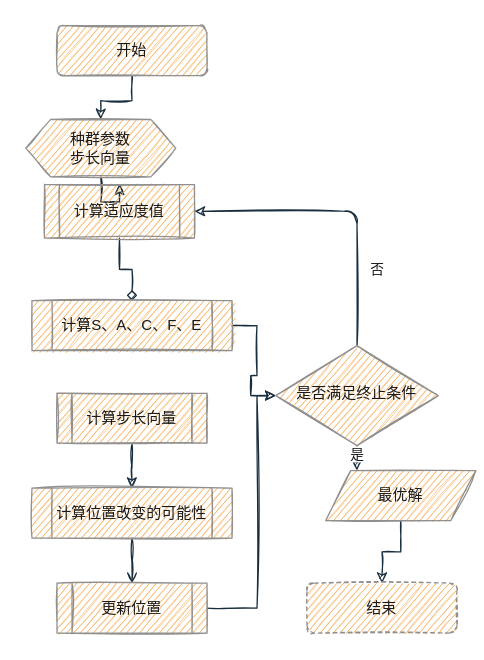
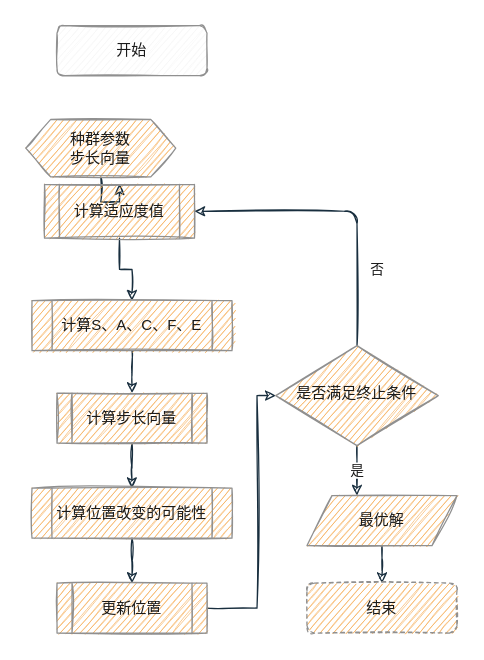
- <mxCell id="3" value="开始" style="rounded=1;whiteSpace=wrap;html=1;fontSize=12;glass=0;strokeWidth=1;shadow=0;sketch=1;fillColor=#F5AB50;strokeColor=#909090;fontColor=#1A1A1A;" parent="1" vertex="1"><mxGeometry x="45" y="20" width="120" height="40" as="geometry" /></mxCell>
+ <mxCell id="3" value="开始" style="rounded=1;whiteSpace=wrap;html=1;fontSize=12;glass=0;strokeWidth=1;shadow=0;sketch=1;fillColor=#f5f5f5;strokeColor=#909090;fontColor=#1A1A1A;" parent="1" vertex="1"><mxGeometry x="45" y="20" width="120" height="40" as="geometry" /></mxCell>
- <mxCell id="2" style="edgeStyle=orthogonalEdgeStyle;rounded=0;orthogonalLoop=1;jettySize=auto;html=1;entryX=0.5;entryY=0;entryDx=0;entryDy=0;sketch=1;labelBackgroundColor=#EEEEEE;strokeColor=#182E3E;fontColor=#1A1A1A;" edge="1" parent="1" source="3" target="10"><mxGeometry relative="1" as="geometry" /></mxCell>
- <mxCell id="11" style="edgeStyle=orthogonalEdgeStyle;rounded=0;orthogonalLoop=1;jettySize=auto;html=1;entryX=0.5;entryY=0;entryDx=0;entryDy=0;sketch=1;labelBackgroundColor=#EEEEEE;strokeColor=#182E3E;fontColor=#1A1A1A;endArrow=diamond;" edge="1" parent="1" source="12" target="14"><mxGeometry relative="1" as="geometry" /></mxCell>
+ <mxCell id="11" style="edgeStyle=orthogonalEdgeStyle;rounded=0;orthogonalLoop=1;jettySize=auto;html=1;entryX=0.5;entryY=0;entryDx=0;entryDy=0;sketch=1;labelBackgroundColor=#EEEEEE;strokeColor=#182E3E;fontColor=#1A1A1A;" edge="1" parent="1" source="12" target="14"><mxGeometry relative="1" as="geometry" /></mxCell>
- <mxCell id="13" value="" style="edgeStyle=orthogonalEdgeStyle;rounded=0;orthogonalLoop=1;jettySize=auto;html=1;sketch=1;labelBackgroundColor=#EEEEEE;strokeColor=#182E3E;fontColor=#1A1A1A;" edge="1" parent="1" source="14" target="8"><mxGeometry relative="1" as="geometry" /></mxCell>
+ <mxCell id="13" value="" style="edgeStyle=orthogonalEdgeStyle;rounded=0;orthogonalLoop=1;jettySize=auto;html=1;sketch=1;labelBackgroundColor=#EEEEEE;strokeColor=#182E3E;fontColor=#1A1A1A;" edge="1" parent="1" source="14" target="16"><mxGeometry relative="1" as="geometry" /></mxCell>
- <mxCell id="22" value="最优解" style="shape=parallelogram;perimeter=parallelogramPerimeter;whiteSpace=wrap;html=1;fixedSize=1;sketch=1;rounded=0;fillColor=#F5AB50;strokeColor=#909090;fontColor=#1A1A1A;" vertex="1" parent="1"><mxGeometry x="260" y="376" width="120" height="40" as="geometry" /></mxCell>
+ <mxCell id="22" value="最优解" style="shape=parallelogram;perimeter=parallelogramPerimeter;whiteSpace=wrap;html=1;fixedSize=1;sketch=1;rounded=0;fillColor=#F5AB50;strokeColor=#909090;fontColor=#1A1A1A;" vertex="1" parent="1"><mxGeometry x="245" y="396" width="120" height="40" as="geometry" /></mxCell>
- <mxCell id="17" value="" style="edgeStyle=orthogonalEdgeStyle;rounded=0;orthogonalLoop=1;jettySize=auto;html=1;sketch=1;labelBackgroundColor=#EEEEEE;strokeColor=#182E3E;fontColor=#1A1A1A;endArrow=open;" edge="1" parent="1" source="18" target="20"><mxGeometry relative="1" as="geometry" /></mxCell>
+ <mxCell id="17" value="" style="edgeStyle=orthogonalEdgeStyle;rounded=0;orthogonalLoop=1;jettySize=auto;html=1;sketch=1;labelBackgroundColor=#EEEEEE;strokeColor=#182E3E;fontColor=#1A1A1A;" edge="1" parent="1" source="18" target="20"><mxGeometry relative="1" as="geometry" /></mxCell>
